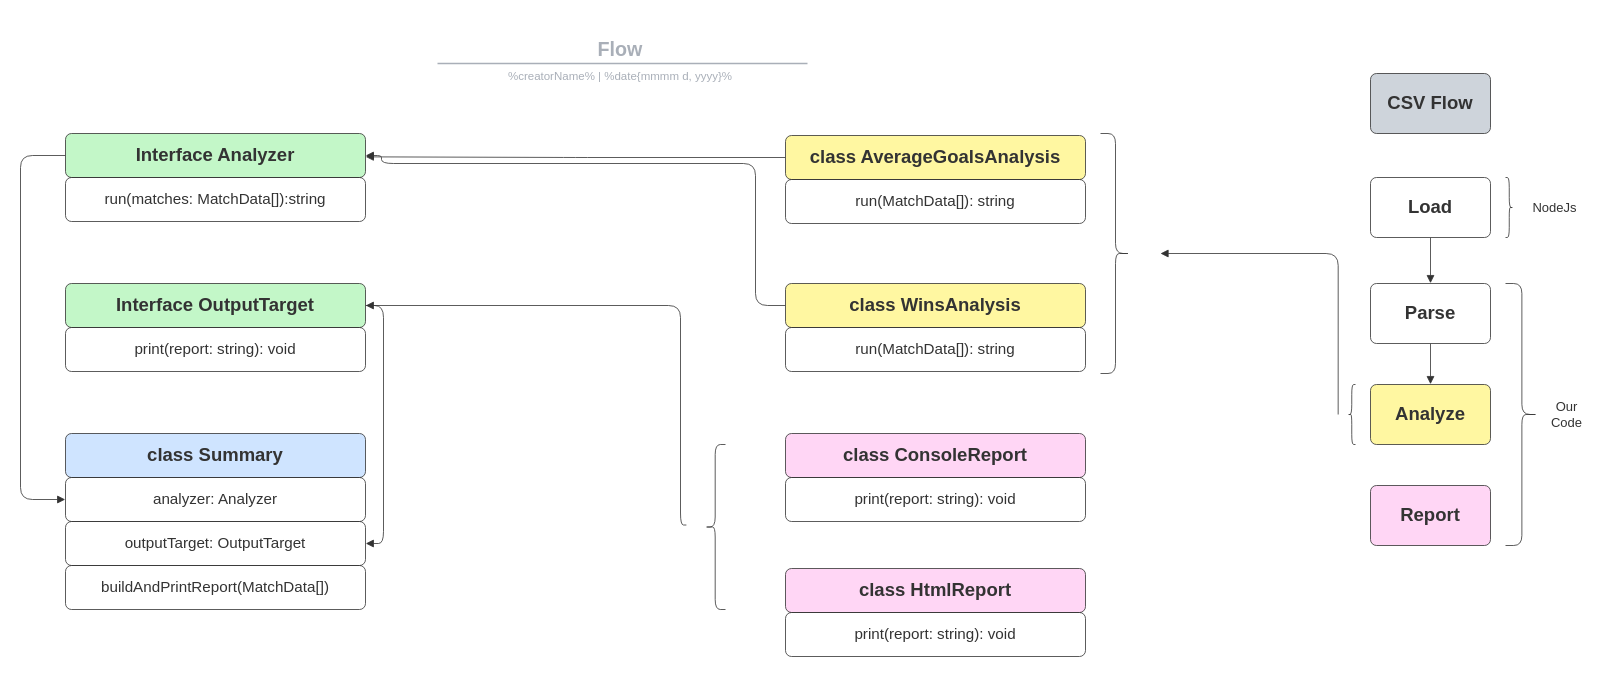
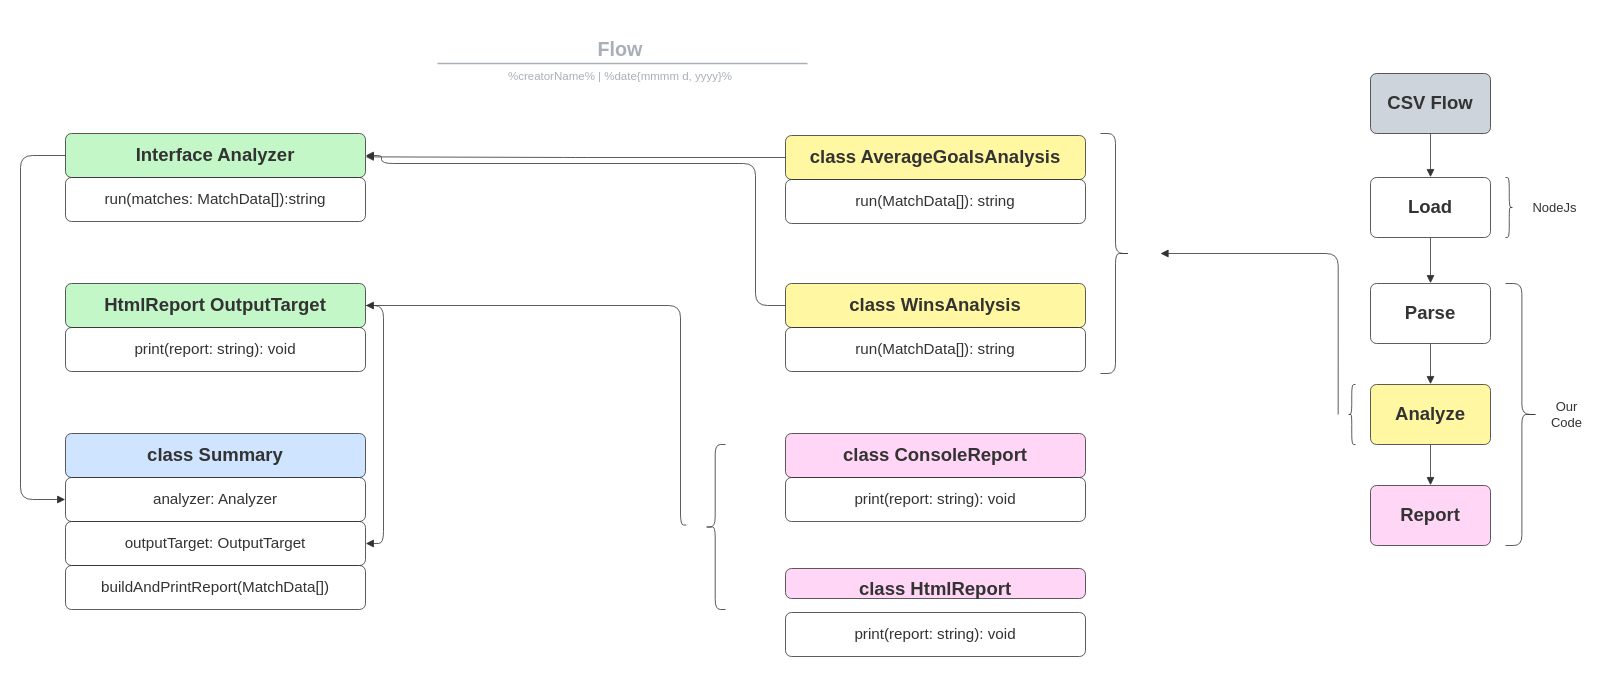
+ <mxCell id="35" value="" style="html=1;jettySize=18;whiteSpace=wrap;fontSize=13;strokeColor=#333333;strokeOpacity=100;strokeWidth=0.8;rounded=1;arcSize=24;edgeStyle=orthogonalEdgeStyle;startArrow=none;endArrow=block;endFill=1;exitX=0.5;exitY=1.006;exitPerimeter=0;entryX=0.5;entryY=-0.006;entryPerimeter=0;" edge="1" parent="1" source="30" target="31"><mxGeometry width="100" height="100" relative="1" as="geometry"><Array as="points" /></mxGeometry></mxCell>
- <mxCell id="8" value="Interface OutputTarget" style="html=1;overflow=block;blockSpacing=1;whiteSpace=wrap;fontSize=18.5;fontColor=#333333;fontStyle=1;align=center;spacing=9;strokeColor=#333333;strokeOpacity=100;fillOpacity=100;rounded=1;absoluteArcSize=1;arcSize=12;fillColor=#c3f7c8;strokeWidth=0.8;" vertex="1" parent="1"><mxGeometry x="65" y="283" width="300" height="44" as="geometry" /></mxCell>
+ <mxCell id="8" value="HtmlReport OutputTarget" style="html=1;overflow=block;blockSpacing=1;whiteSpace=wrap;fontSize=18.5;fontColor=#333333;fontStyle=1;align=center;spacing=9;strokeColor=#333333;strokeOpacity=100;fillOpacity=100;rounded=1;absoluteArcSize=1;arcSize=12;fillColor=#c3f7c8;strokeWidth=0.8;" vertex="1" parent="1"><mxGeometry x="65" y="283" width="300" height="44" as="geometry" /></mxCell>
+ <mxCell id="38" value="" style="html=1;jettySize=18;whiteSpace=wrap;fontSize=13;strokeColor=#333333;strokeOpacity=100;strokeWidth=0.8;rounded=1;arcSize=24;edgeStyle=orthogonalEdgeStyle;startArrow=none;endArrow=block;endFill=1;exitX=0.5;exitY=1.006;exitPerimeter=0;entryX=0.5;entryY=-0.006;entryPerimeter=0;" edge="1" parent="1" source="33" target="34"><mxGeometry width="100" height="100" relative="1" as="geometry"><Array as="points" /></mxGeometry></mxCell>
- <mxCell id="16" value="class HtmlReport" style="html=1;overflow=block;blockSpacing=1;whiteSpace=wrap;fontSize=18.5;fontColor=#333333;fontStyle=1;align=center;spacing=9;strokeColor=#333333;strokeOpacity=100;fillOpacity=100;rounded=1;absoluteArcSize=1;arcSize=12;fillColor=#ffd6f5;strokeWidth=0.8;" vertex="1" parent="1"><mxGeometry x="785" y="568" width="300" height="44" as="geometry" /></mxCell>
+ <mxCell id="16" value="class HtmlReport" style="html=1;overflow=block;blockSpacing=1;whiteSpace=wrap;fontSize=18.5;fontColor=#333333;fontStyle=1;align=center;spacing=9;strokeColor=#333333;strokeOpacity=100;fillOpacity=100;rounded=1;absoluteArcSize=1;arcSize=12;fillColor=#ffd6f5;strokeWidth=0.8;" vertex="1" parent="1"><mxGeometry x="785" y="568" width="300" height="30" as="geometry" /></mxCell>
